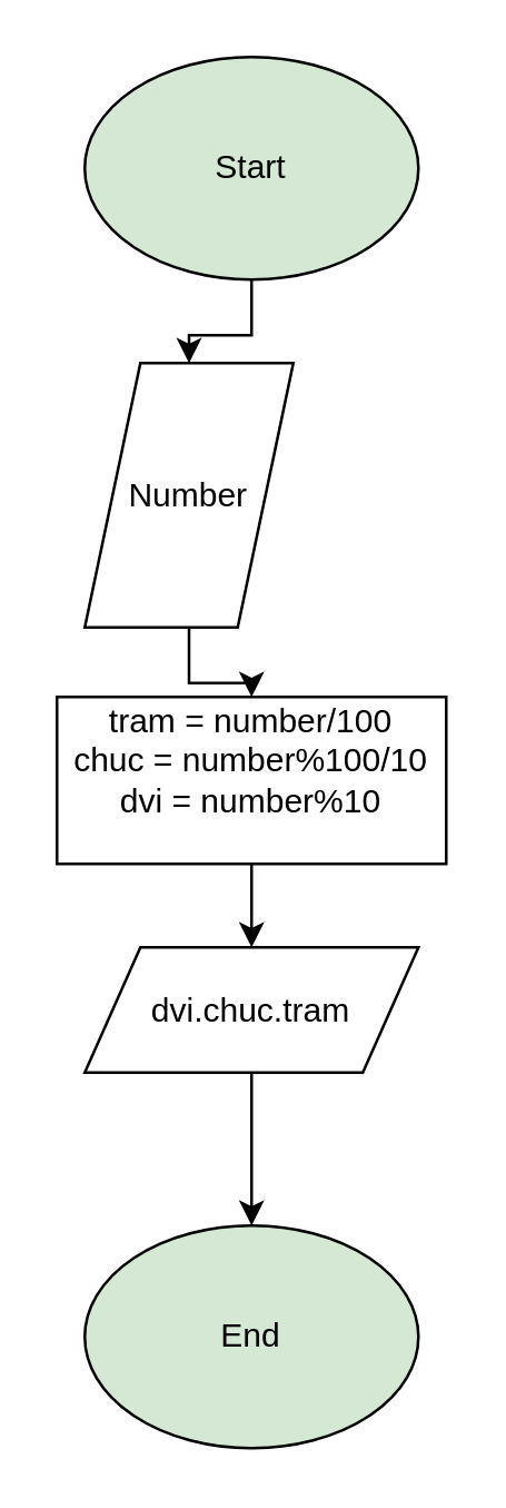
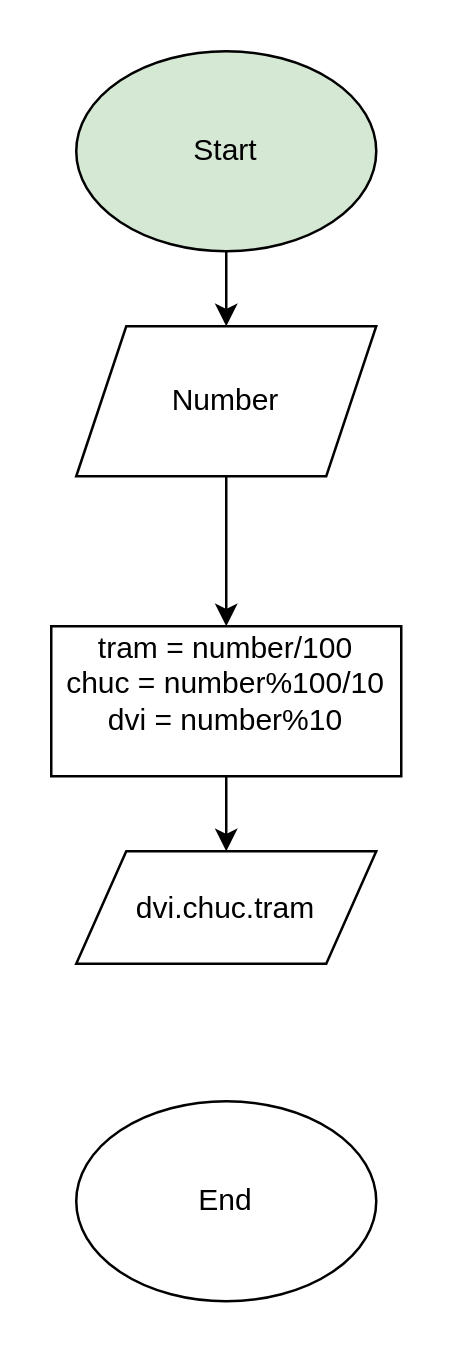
- <mxCell id="6" value="Number" style="shape=parallelogram;perimeter=parallelogramPerimeter;whiteSpace=wrap;html=1;fixedSize=1;" vertex="1" parent="1"><mxGeometry x="30" y="130" width="75" height="95" as="geometry" /></mxCell>
+ <mxCell id="6" value="Number" style="shape=parallelogram;perimeter=parallelogramPerimeter;whiteSpace=wrap;html=1;fixedSize=1;" vertex="1" parent="1"><mxGeometry x="30" y="130" width="120" height="60" as="geometry" /></mxCell>
- <mxCell id="9" value="" style="edgeStyle=orthogonalEdgeStyle;rounded=0;orthogonalLoop=1;jettySize=auto;html=1;" edge="1" parent="1" source="10" target="4"><mxGeometry relative="1" as="geometry" /></mxCell>
- <mxCell id="4" value="End" style="ellipse;whiteSpace=wrap;html=1;fillColor=#d5e8d4;" vertex="1" parent="1"><mxGeometry x="30" y="440" width="120" height="80" as="geometry" /></mxCell>
+ <mxCell id="4" value="End" style="ellipse;whiteSpace=wrap;html=1;" vertex="1" parent="1"><mxGeometry x="30" y="440" width="120" height="80" as="geometry" /></mxCell>
